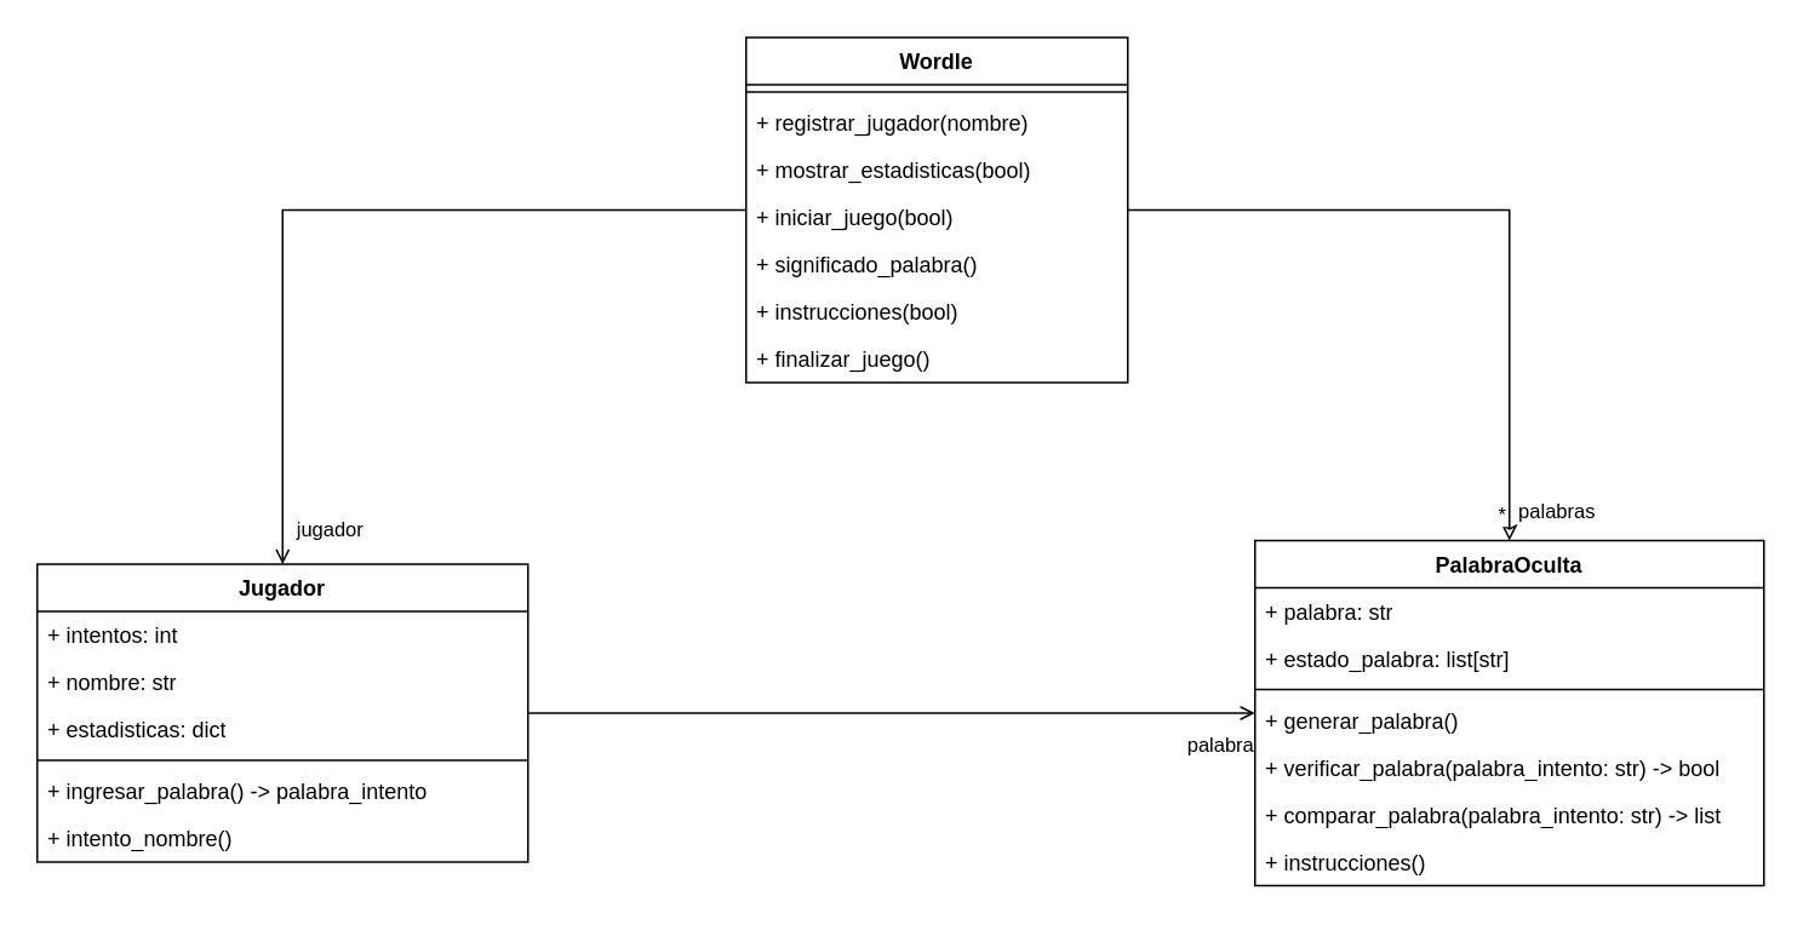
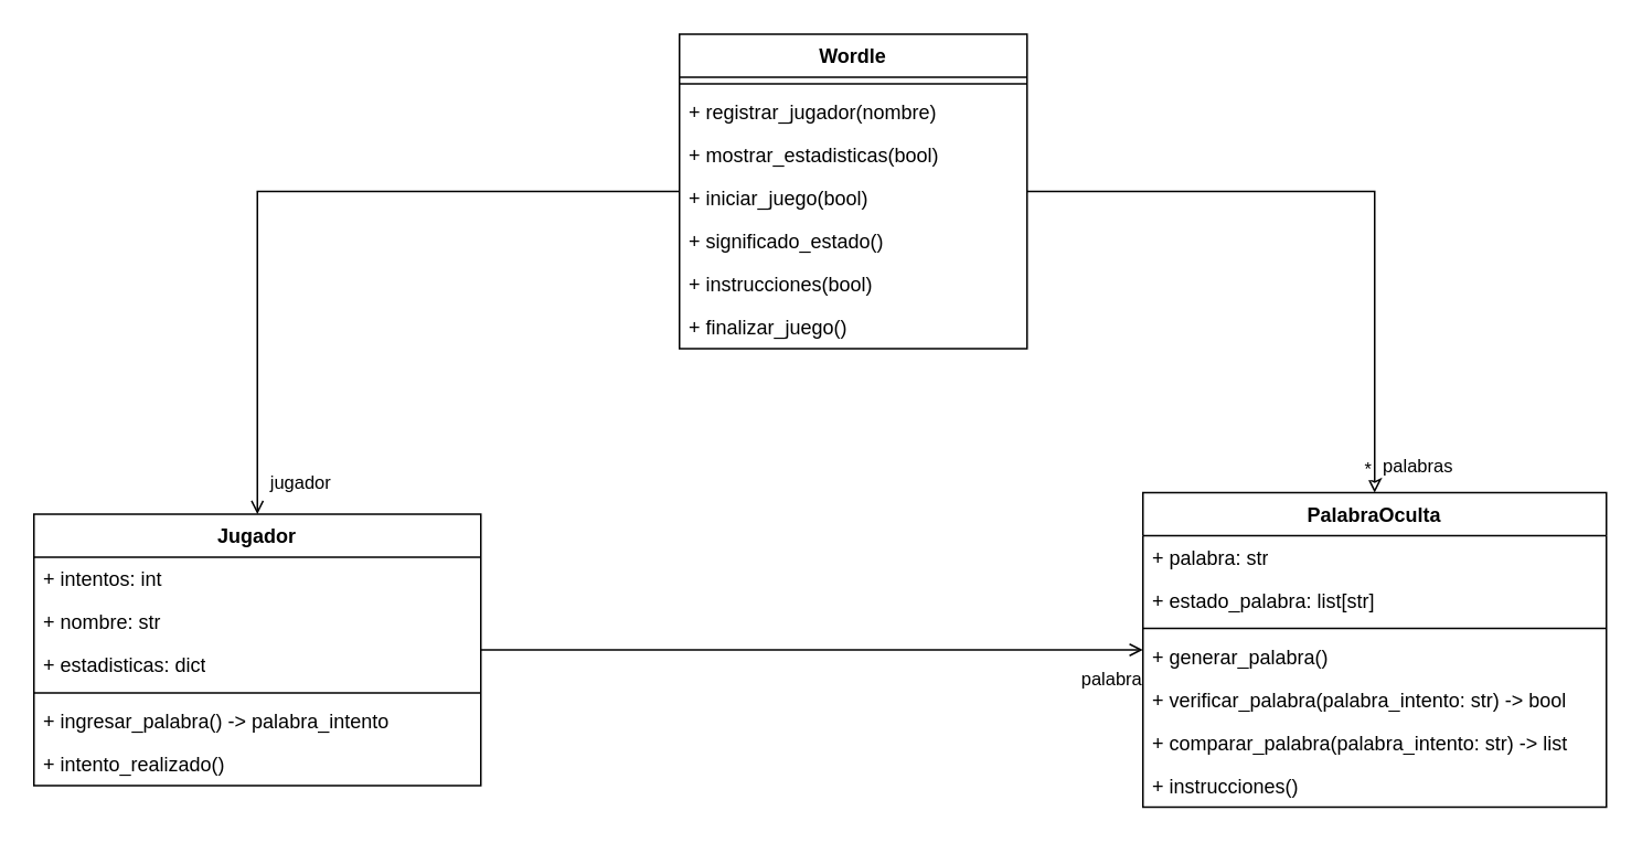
- <mxCell id="29" value="+ significado_palabra()" style="text;strokeColor=none;fillColor=none;align=left;verticalAlign=top;spacingLeft=4;spacingRight=4;overflow=hidden;rotatable=0;points=[[0,0.5],[1,0.5]];portConstraint=eastwest;whiteSpace=wrap;html=1;" vertex="1" parent="24"><mxGeometry y="112" width="210" height="26" as="geometry" /></mxCell>
+ <mxCell id="29" value="+ significado_estado()" style="text;strokeColor=none;fillColor=none;align=left;verticalAlign=top;spacingLeft=4;spacingRight=4;overflow=hidden;rotatable=0;points=[[0,0.5],[1,0.5]];portConstraint=eastwest;whiteSpace=wrap;html=1;" vertex="1" parent="24"><mxGeometry y="112" width="210" height="26" as="geometry" /></mxCell>
- <mxCell id="10" value="+ intento_nombre()&amp;nbsp;" style="text;strokeColor=none;fillColor=none;align=left;verticalAlign=top;spacingLeft=4;spacingRight=4;overflow=hidden;rotatable=0;points=[[0,0.5],[1,0.5]];portConstraint=eastwest;whiteSpace=wrap;html=1;" vertex="1" parent="4"><mxGeometry y="138" width="270" height="26" as="geometry" /></mxCell>
+ <mxCell id="10" value="+ intento_realizado()&amp;nbsp;" style="text;strokeColor=none;fillColor=none;align=left;verticalAlign=top;spacingLeft=4;spacingRight=4;overflow=hidden;rotatable=0;points=[[0,0.5],[1,0.5]];portConstraint=eastwest;whiteSpace=wrap;html=1;" vertex="1" parent="4"><mxGeometry y="138" width="270" height="26" as="geometry" /></mxCell>
